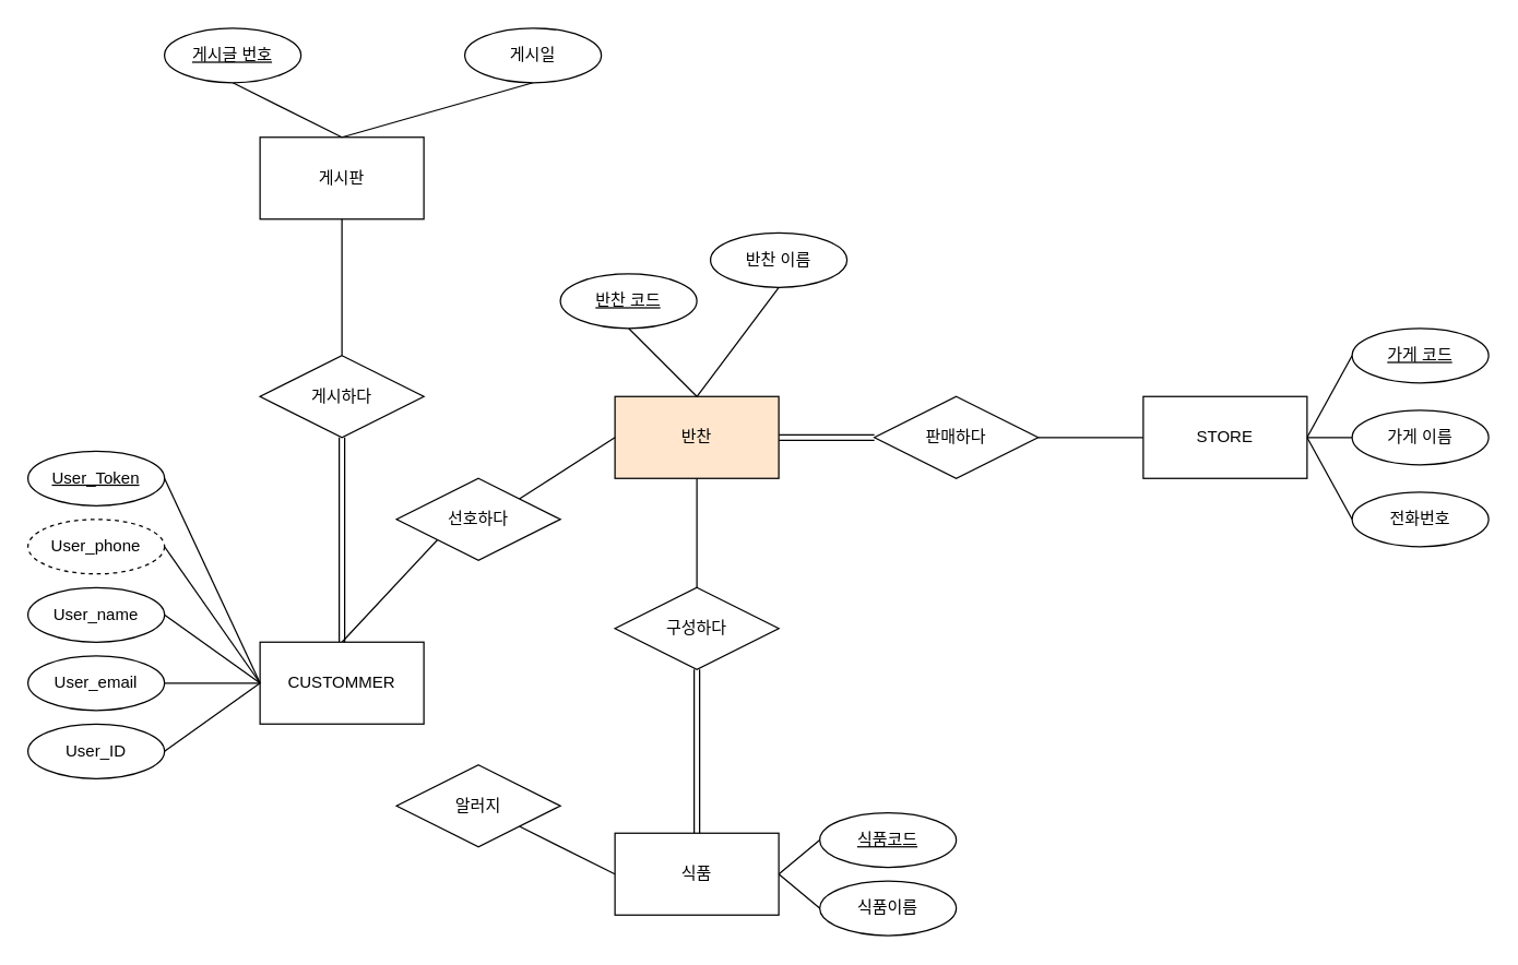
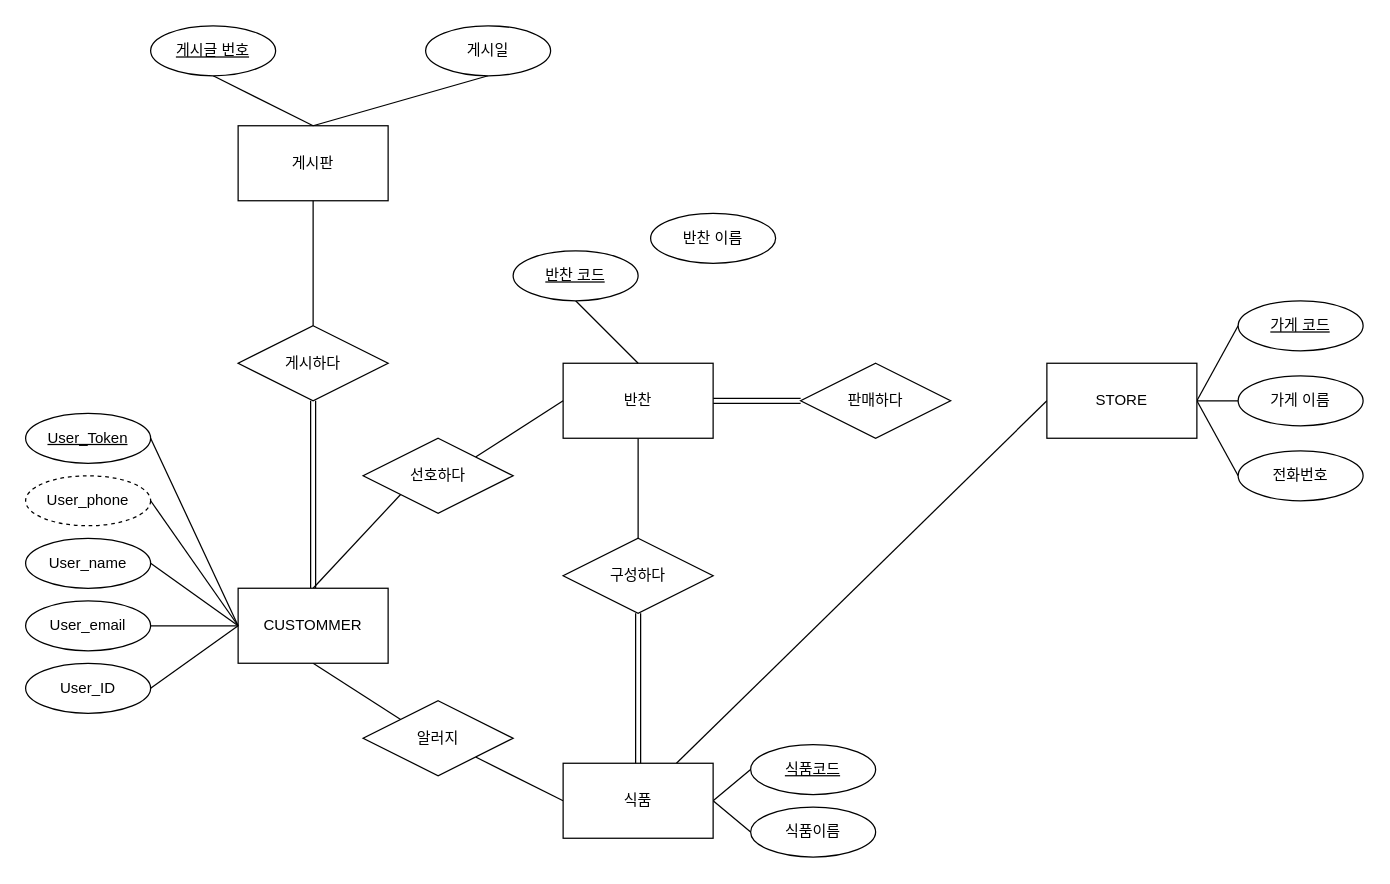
- <mxCell id="24" style="edgeStyle=none;rounded=0;orthogonalLoop=1;jettySize=auto;html=1;exitX=0.5;exitY=0;exitDx=0;exitDy=0;entryX=0.5;entryY=1;entryDx=0;entryDy=0;endArrow=none;endFill=0;" parent="1" source="25" target="42" edge="1"><mxGeometry relative="1" as="geometry" /></mxCell>
- <mxCell id="25" value="반찬" style="rounded=0;whiteSpace=wrap;html=1;fillColor=#ffe6cc;" parent="1" vertex="1"><mxGeometry x="450" y="290" width="120" height="60" as="geometry" /></mxCell>
+ <mxCell id="25" value="반찬" style="rounded=0;whiteSpace=wrap;html=1;" parent="1" vertex="1"><mxGeometry x="450" y="290" width="120" height="60" as="geometry" /></mxCell>
- <mxCell id="6" style="edgeStyle=none;rounded=0;orthogonalLoop=1;jettySize=auto;html=1;exitX=0;exitY=0.5;exitDx=0;exitDy=0;entryX=1;entryY=0.5;entryDx=0;entryDy=0;endArrow=none;endFill=0;" parent="1" source="10" target="30" edge="1"><mxGeometry relative="1" as="geometry" /></mxCell>
+ <mxCell id="6" style="edgeStyle=none;rounded=0;orthogonalLoop=1;jettySize=auto;html=1;exitX=0;exitY=0.5;exitDx=0;exitDy=0;endArrow=none;endFill=0;" parent="1" source="10" target="35" edge="1"><mxGeometry relative="1" as="geometry" /></mxCell>
+ <mxCell id="3" style="edgeStyle=none;rounded=0;orthogonalLoop=1;jettySize=auto;html=1;exitX=0.5;exitY=1;exitDx=0;exitDy=0;entryX=0;entryY=0;entryDx=0;entryDy=0;endArrow=none;endFill=0;" parent="1" source="5" target="29" edge="1"><mxGeometry relative="1" as="geometry" /></mxCell>
